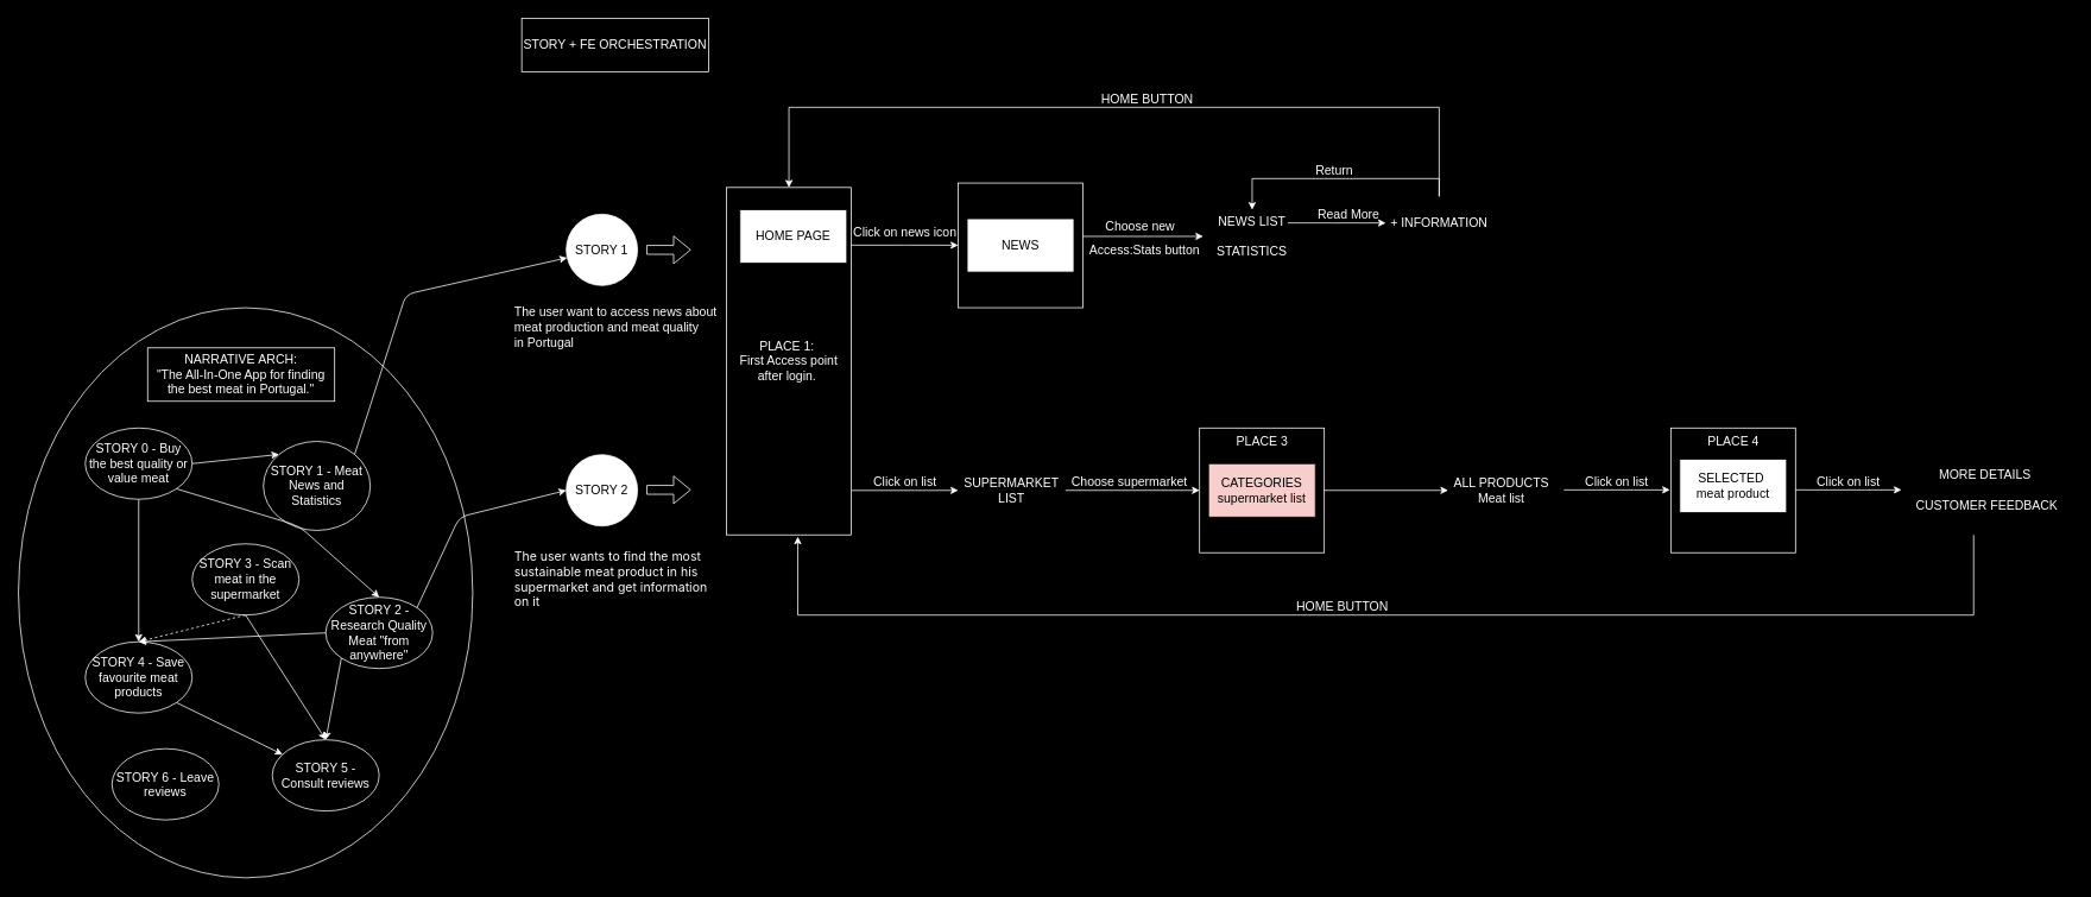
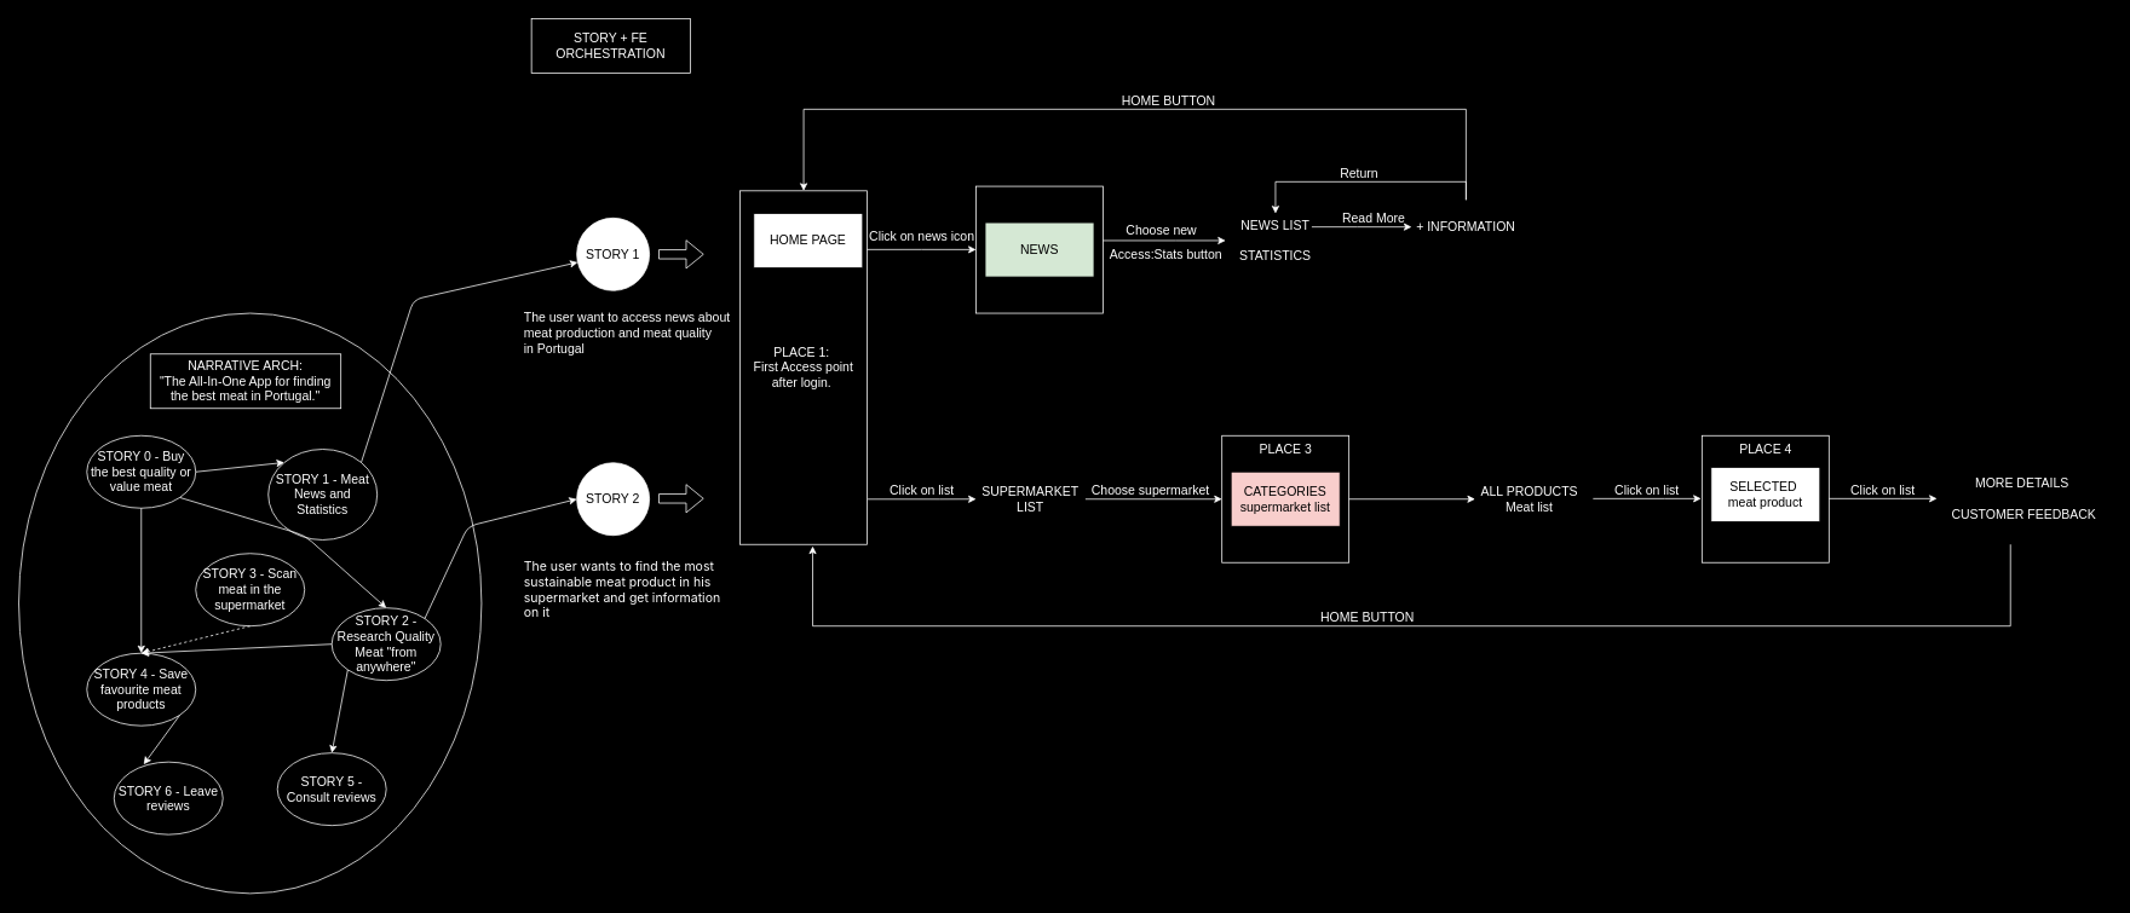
- <mxCell id="36" value="STORY + FE ORCHESTRATION" style="whiteSpace=wrap;html=1;fillColor=none;strokeColor=#FFFFFF;fontColor=#FFFFFF;fontSize=14;" parent="1" vertex="1"><mxGeometry x="585" y="20" width="210" height="60" as="geometry" /></mxCell>
+ <mxCell id="36" value="STORY + FE ORCHESTRATION" style="whiteSpace=wrap;html=1;fillColor=none;strokeColor=#FFFFFF;fontColor=#FFFFFF;fontSize=14;" parent="1" vertex="1"><mxGeometry x="585" y="20" width="175" height="60" as="geometry" /></mxCell>
- <mxCell id="10" value="NEWS" style="rounded=0;whiteSpace=wrap;html=1;fontColor=#000000;strokeColor=#000000;fontSize=14;" parent="1" vertex="1"><mxGeometry x="1085" y="245" width="120" height="60" as="geometry" /></mxCell>
+ <mxCell id="10" value="NEWS" style="rounded=0;whiteSpace=wrap;html=1;fontColor=#000000;strokeColor=#000000;fontSize=14;fillColor=#d5e8d4;" parent="1" vertex="1"><mxGeometry x="1085" y="245" width="120" height="60" as="geometry" /></mxCell>
- <mxCell id="45" style="edgeStyle=none;html=1;exitX=0.5;exitY=1;exitDx=0;exitDy=0;entryX=0.5;entryY=0;entryDx=0;entryDy=0;fillColor=none;strokeColor=#FFFFFF;fontColor=#FFFFFF;fontSize=14;" parent="1" source="46" target="49" edge="1"><mxGeometry relative="1" as="geometry" /></mxCell>
- <mxCell id="47" style="edgeStyle=none;html=1;exitX=1;exitY=1;exitDx=0;exitDy=0;fillColor=none;strokeColor=#FFFFFF;fontColor=#FFFFFF;fontSize=14;" parent="1" source="48" target="49" edge="1"><mxGeometry relative="1" as="geometry" /></mxCell>
+ <mxCell id="47" style="edgeStyle=none;html=1;exitX=1;exitY=1;exitDx=0;exitDy=0;entryX=0.272;entryY=0.033;entryDx=0;entryDy=0;fillColor=none;strokeColor=#FFFFFF;fontColor=#FFFFFF;fontSize=14;entryPerimeter=0;" parent="1" source="48" target="50" edge="1"><mxGeometry relative="1" as="geometry" /></mxCell>
